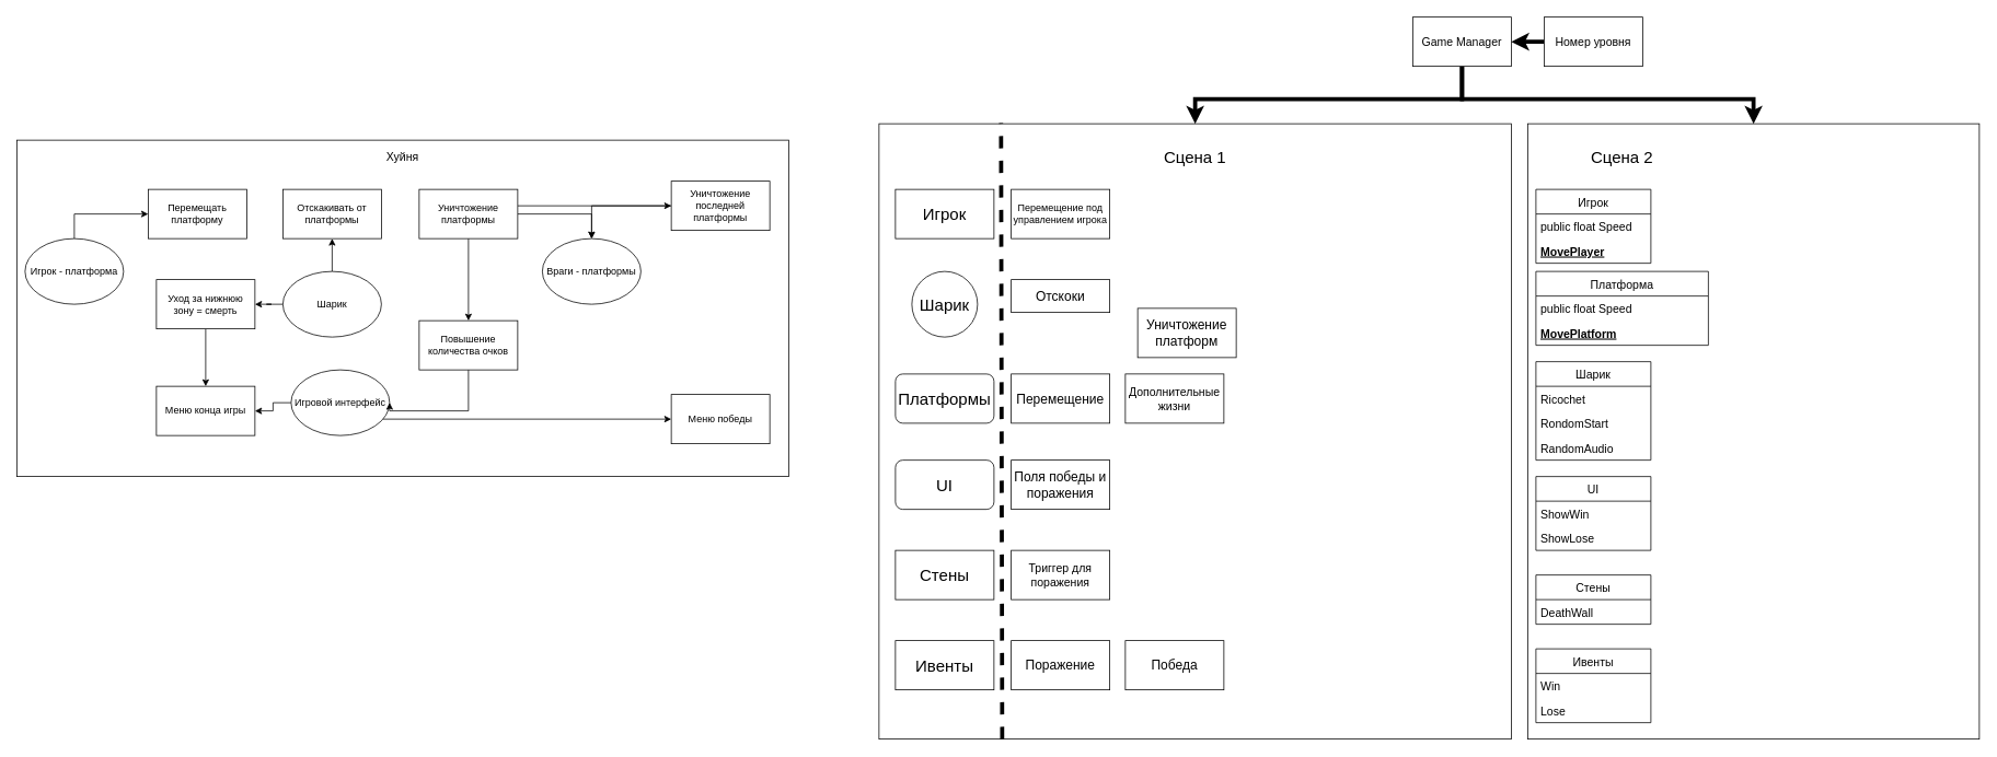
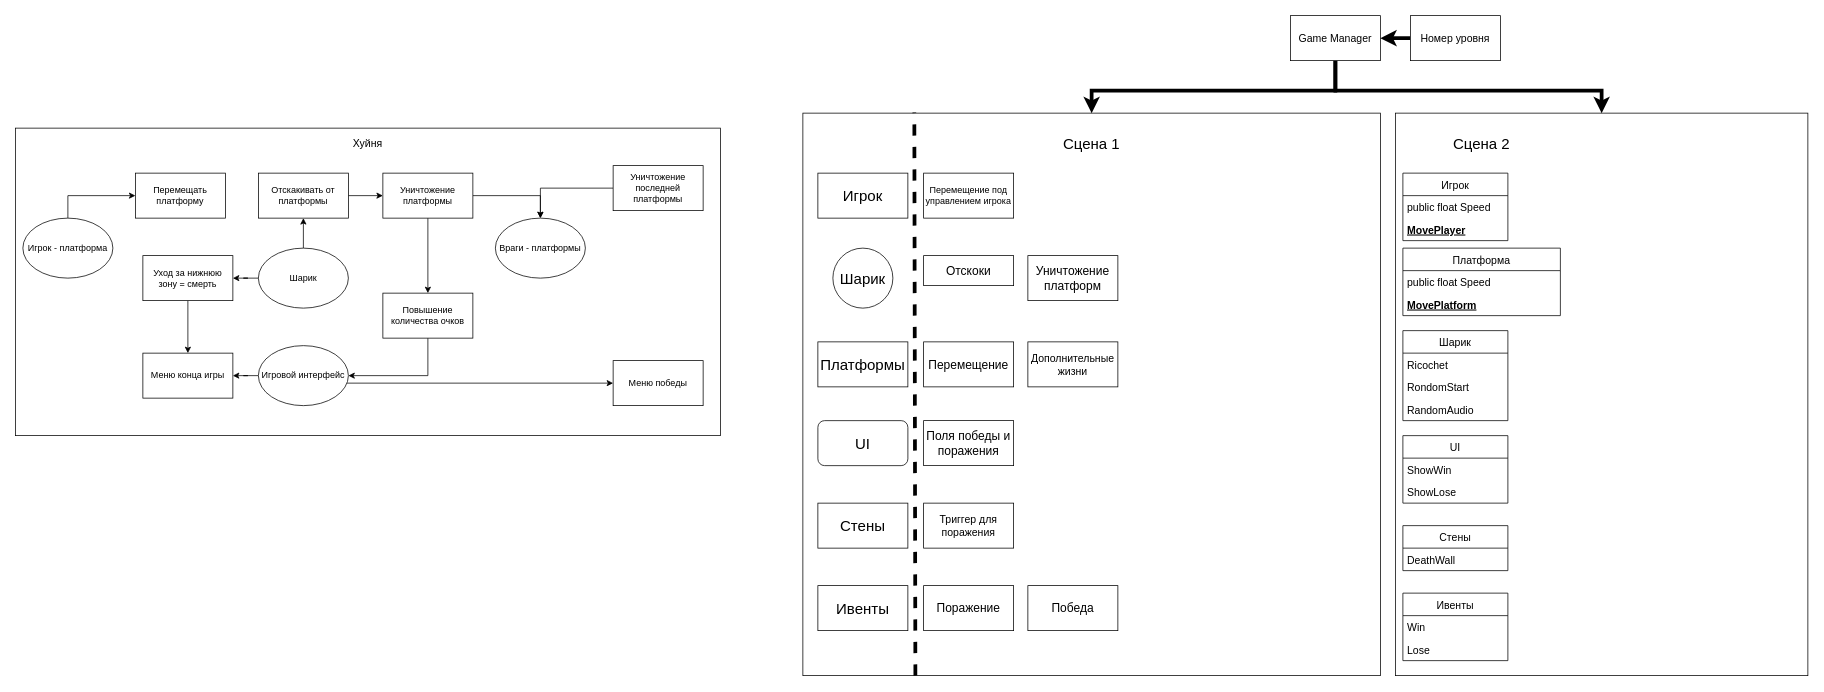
- <mxCell id="17" style="edgeStyle=orthogonalEdgeStyle;rounded=0;orthogonalLoop=1;jettySize=auto;html=1;entryX=0;entryY=0.5;entryDx=0;entryDy=0;" parent="1" source="18" target="25" edge="1"><mxGeometry relative="1" as="geometry"><Array as="points"><mxPoint x="817" y="250" /></Array></mxGeometry></mxCell>
+ <mxCell id="13" value="" style="edgeStyle=orthogonalEdgeStyle;rounded=0;orthogonalLoop=1;jettySize=auto;html=1;" parent="1" source="14" target="18" edge="1"><mxGeometry relative="1" as="geometry" /></mxCell>
- <mxCell id="37" value="Уничтожение платформ" style="rounded=0;whiteSpace=wrap;html=1;fontSize=16;" vertex="1" parent="1"><mxGeometry x="1385" y="375" width="120" height="60" as="geometry" /></mxCell>
+ <mxCell id="37" value="Уничтожение платформ" style="rounded=0;whiteSpace=wrap;html=1;fontSize=16;" vertex="1" parent="1"><mxGeometry x="1370" y="340" width="120" height="60" as="geometry" /></mxCell>
- <mxCell id="31" value="Платформы" style="whiteSpace=wrap;html=1;fontSize=20;rounded=1;" vertex="1" parent="1"><mxGeometry x="1090" y="455" width="120" height="60" as="geometry" /></mxCell>
+ <mxCell id="31" value="Платформы" style="rounded=0;whiteSpace=wrap;html=1;fontSize=20;" vertex="1" parent="1"><mxGeometry x="1090" y="455" width="120" height="60" as="geometry" /></mxCell>
- <mxCell id="8" value="Игровой интерфейс" style="ellipse;whiteSpace=wrap;html=1;" parent="1" vertex="1"><mxGeometry x="354" y="450" width="120" height="80" as="geometry" /></mxCell>
+ <mxCell id="8" value="Игровой интерфейс" style="ellipse;whiteSpace=wrap;html=1;" parent="1" vertex="1"><mxGeometry x="344" y="460" width="120" height="80" as="geometry" /></mxCell>
